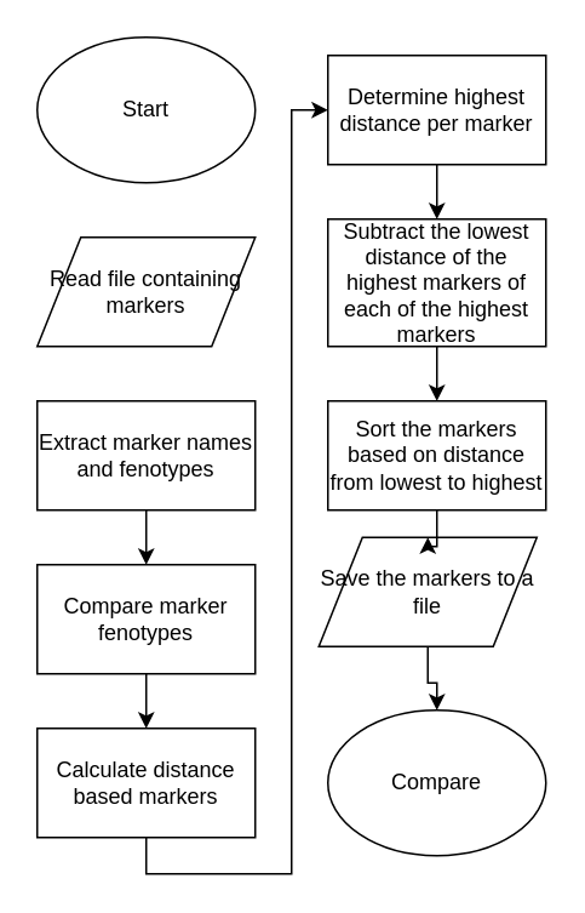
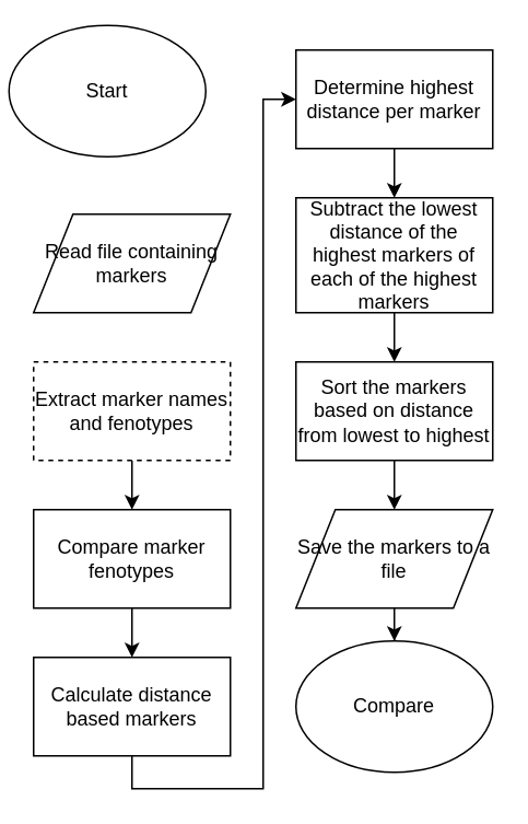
- <mxCell id="2" value="Start" style="ellipse;whiteSpace=wrap;html=1;" vertex="1" parent="1"><mxGeometry x="20" y="20" width="120" height="80" as="geometry" /></mxCell>
+ <mxCell id="2" value="Start" style="ellipse;whiteSpace=wrap;html=1;" vertex="1" parent="1"><mxGeometry x="5" y="15" width="120" height="80" as="geometry" /></mxCell>
- <mxCell id="7" value="Extract marker names and fenotypes" style="rounded=0;whiteSpace=wrap;html=1;" vertex="1" parent="1"><mxGeometry x="20" y="220" width="120" height="60" as="geometry" /></mxCell>
+ <mxCell id="7" value="Extract marker names and fenotypes" style="rounded=0;whiteSpace=wrap;html=1;dashed=1;" vertex="1" parent="1"><mxGeometry x="20" y="220" width="120" height="60" as="geometry" /></mxCell>
- <mxCell id="4" value="Save the markers to a file" style="shape=parallelogram;perimeter=parallelogramPerimeter;whiteSpace=wrap;html=1;" vertex="1" parent="1"><mxGeometry x="175" y="295" width="120" height="60" as="geometry" /></mxCell>
+ <mxCell id="4" value="Save the markers to a file" style="shape=parallelogram;perimeter=parallelogramPerimeter;whiteSpace=wrap;html=1;" vertex="1" parent="1"><mxGeometry x="180" y="310" width="120" height="60" as="geometry" /></mxCell>
